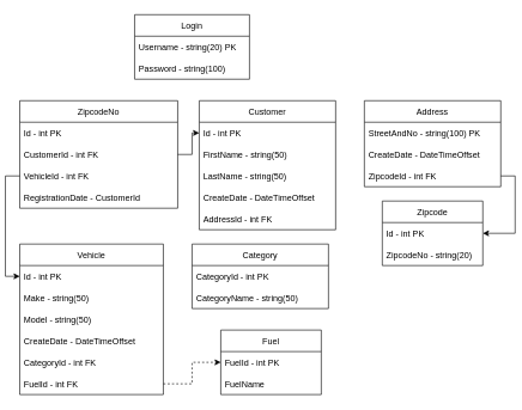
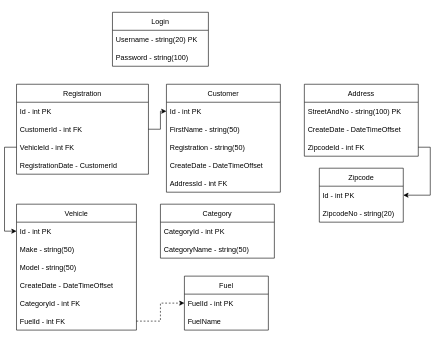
- <mxCell id="33" value="ZipcodeNo" style="swimlane;fontStyle=0;childLayout=stackLayout;horizontal=1;startSize=30;horizontalStack=0;resizeParent=1;resizeParentMax=0;resizeLast=0;collapsible=1;marginBottom=0;" vertex="1" parent="1"><mxGeometry x="20" y="140" width="220" height="150" as="geometry" /></mxCell>
+ <mxCell id="33" value="Registration" style="swimlane;fontStyle=0;childLayout=stackLayout;horizontal=1;startSize=30;horizontalStack=0;resizeParent=1;resizeParentMax=0;resizeLast=0;collapsible=1;marginBottom=0;" vertex="1" parent="1"><mxGeometry x="20" y="140" width="220" height="150" as="geometry" /></mxCell>
- <mxCell id="12" value="LastName - string(50)" style="text;strokeColor=none;fillColor=none;align=left;verticalAlign=middle;spacingLeft=4;spacingRight=4;overflow=hidden;points=[[0,0.5],[1,0.5]];portConstraint=eastwest;rotatable=0;" vertex="1" parent="9"><mxGeometry y="90" width="190" height="30" as="geometry" /></mxCell>
+ <mxCell id="12" value="Registration - string(50)" style="text;strokeColor=none;fillColor=none;align=left;verticalAlign=middle;spacingLeft=4;spacingRight=4;overflow=hidden;points=[[0,0.5],[1,0.5]];portConstraint=eastwest;rotatable=0;" vertex="1" parent="9"><mxGeometry y="90" width="190" height="30" as="geometry" /></mxCell>
